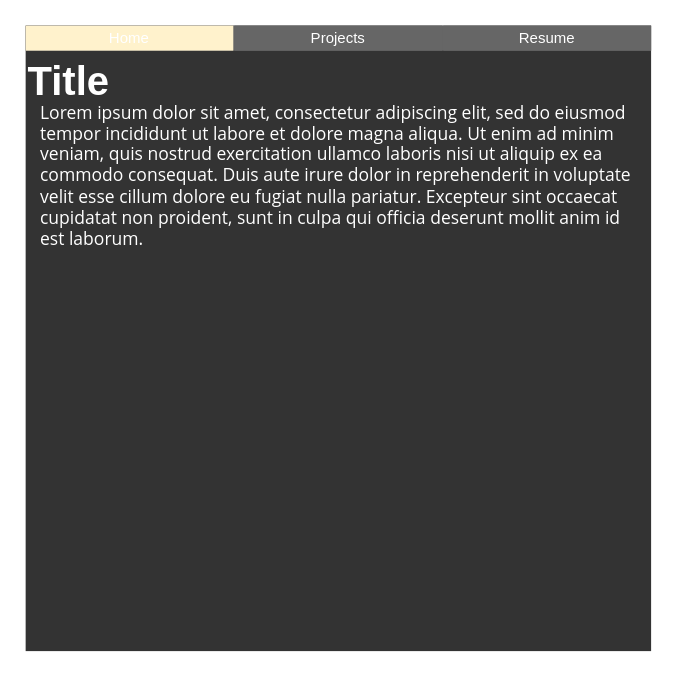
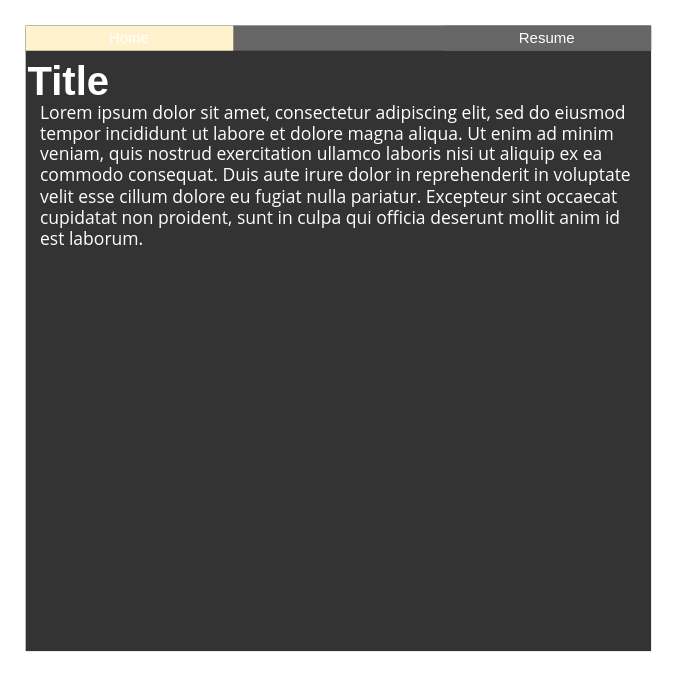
- <mxCell id="5" value="Projects" style="rounded=0;whiteSpace=wrap;html=1;fillColor=#666666;fontColor=#FFFFFF;strokeColor=none;" vertex="1" parent="1"><mxGeometry x="187" width="166" height="20" as="geometry" y="20" /></mxCell>
